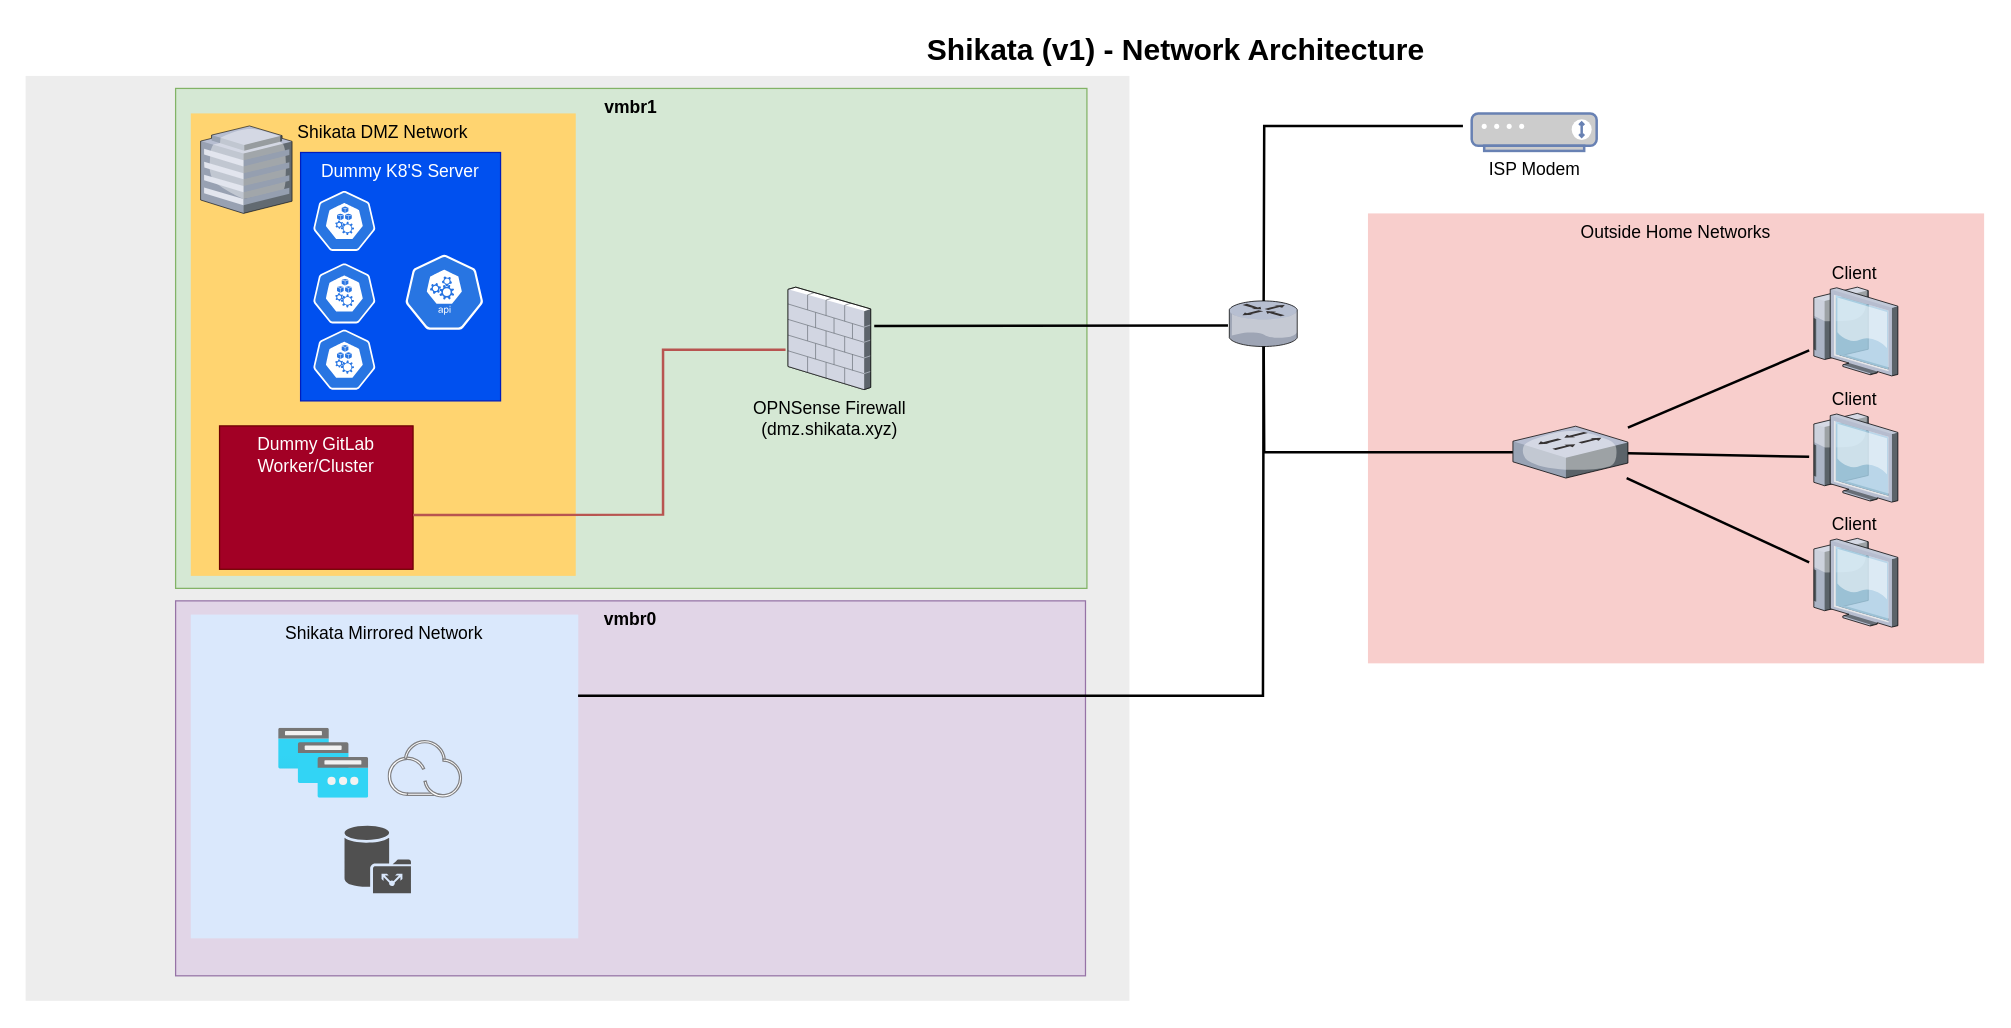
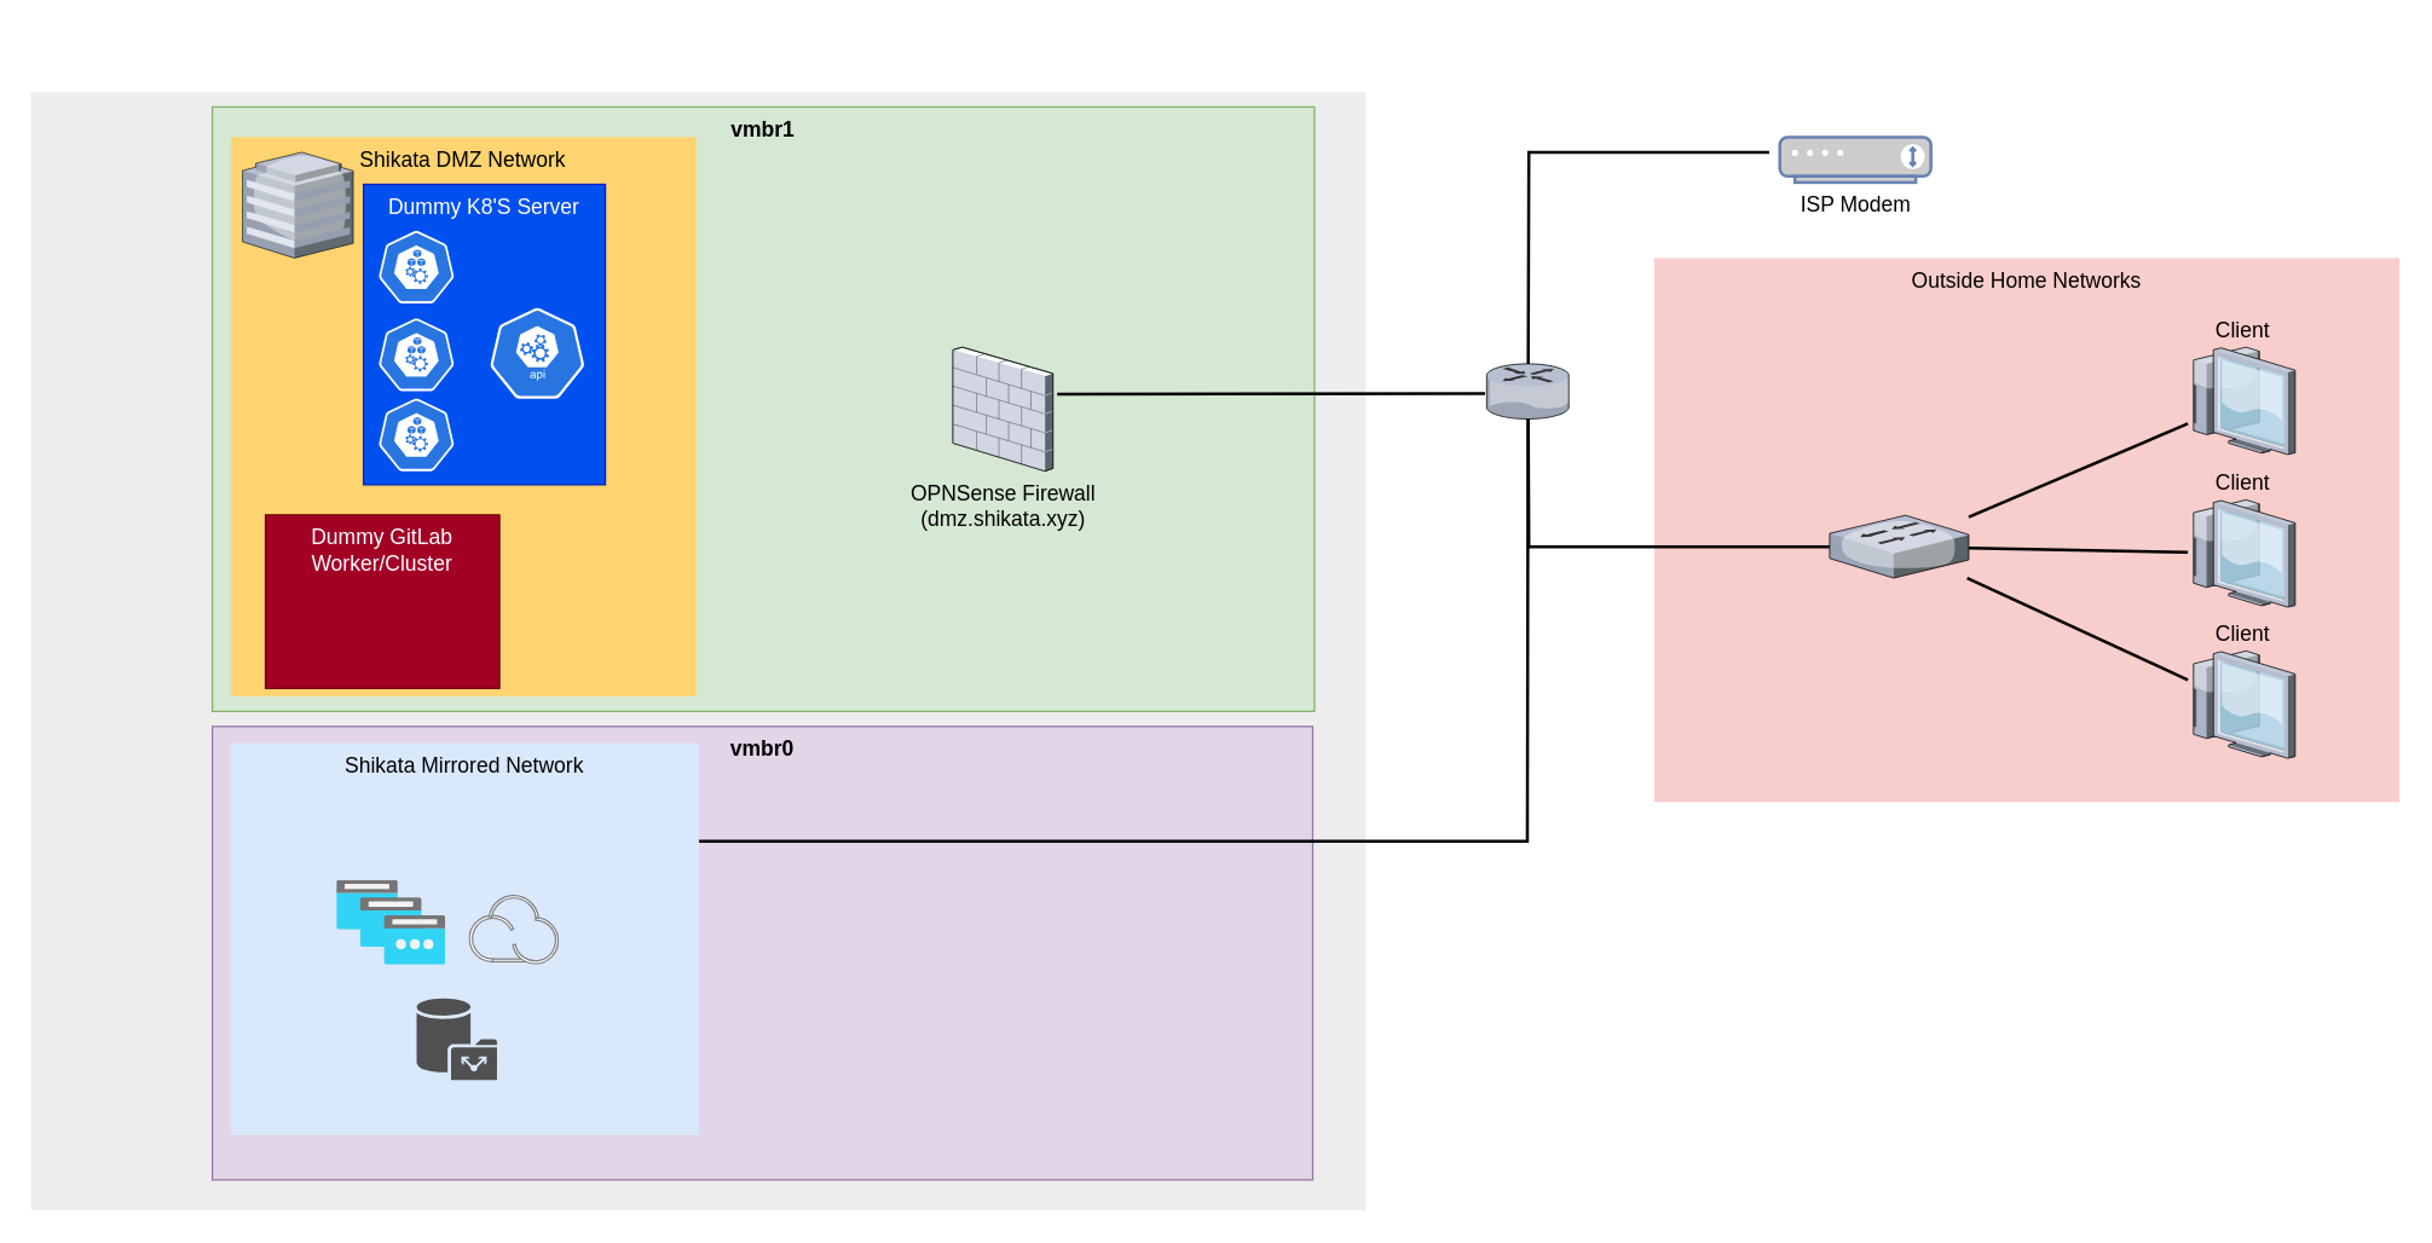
- <mxCell id="19" value="Shikata (v1) - Network Architecture" style="text;strokeColor=none;fillColor=none;html=1;fontSize=24;fontStyle=1;verticalAlign=middle;align=center;" parent="1" vertex="1"><mxGeometry x="509" y="20" width="861" height="40" as="geometry" /></mxCell>
- <mxCell id="27" style="edgeStyle=none;rounded=0;html=1;startSize=10;endSize=10;jettySize=auto;orthogonalLoop=1;fontSize=14;endArrow=none;endFill=0;strokeWidth=2;fillColor=#f8cecc;strokeColor=#b85450;entryX=1;entryY=0.622;entryDx=0;entryDy=0;entryPerimeter=0;exitX=-0.03;exitY=0.61;exitDx=0;exitDy=0;exitPerimeter=0;" edge="1" parent="1" source="24" target="5"><mxGeometry relative="1" as="geometry"><mxPoint x="630" y="286" as="sourcePoint" /><mxPoint x="328" y="410" as="targetPoint" /><Array as="points"><mxPoint x="530" y="279" /><mxPoint x="530" y="411" /></Array></mxGeometry></mxCell>
